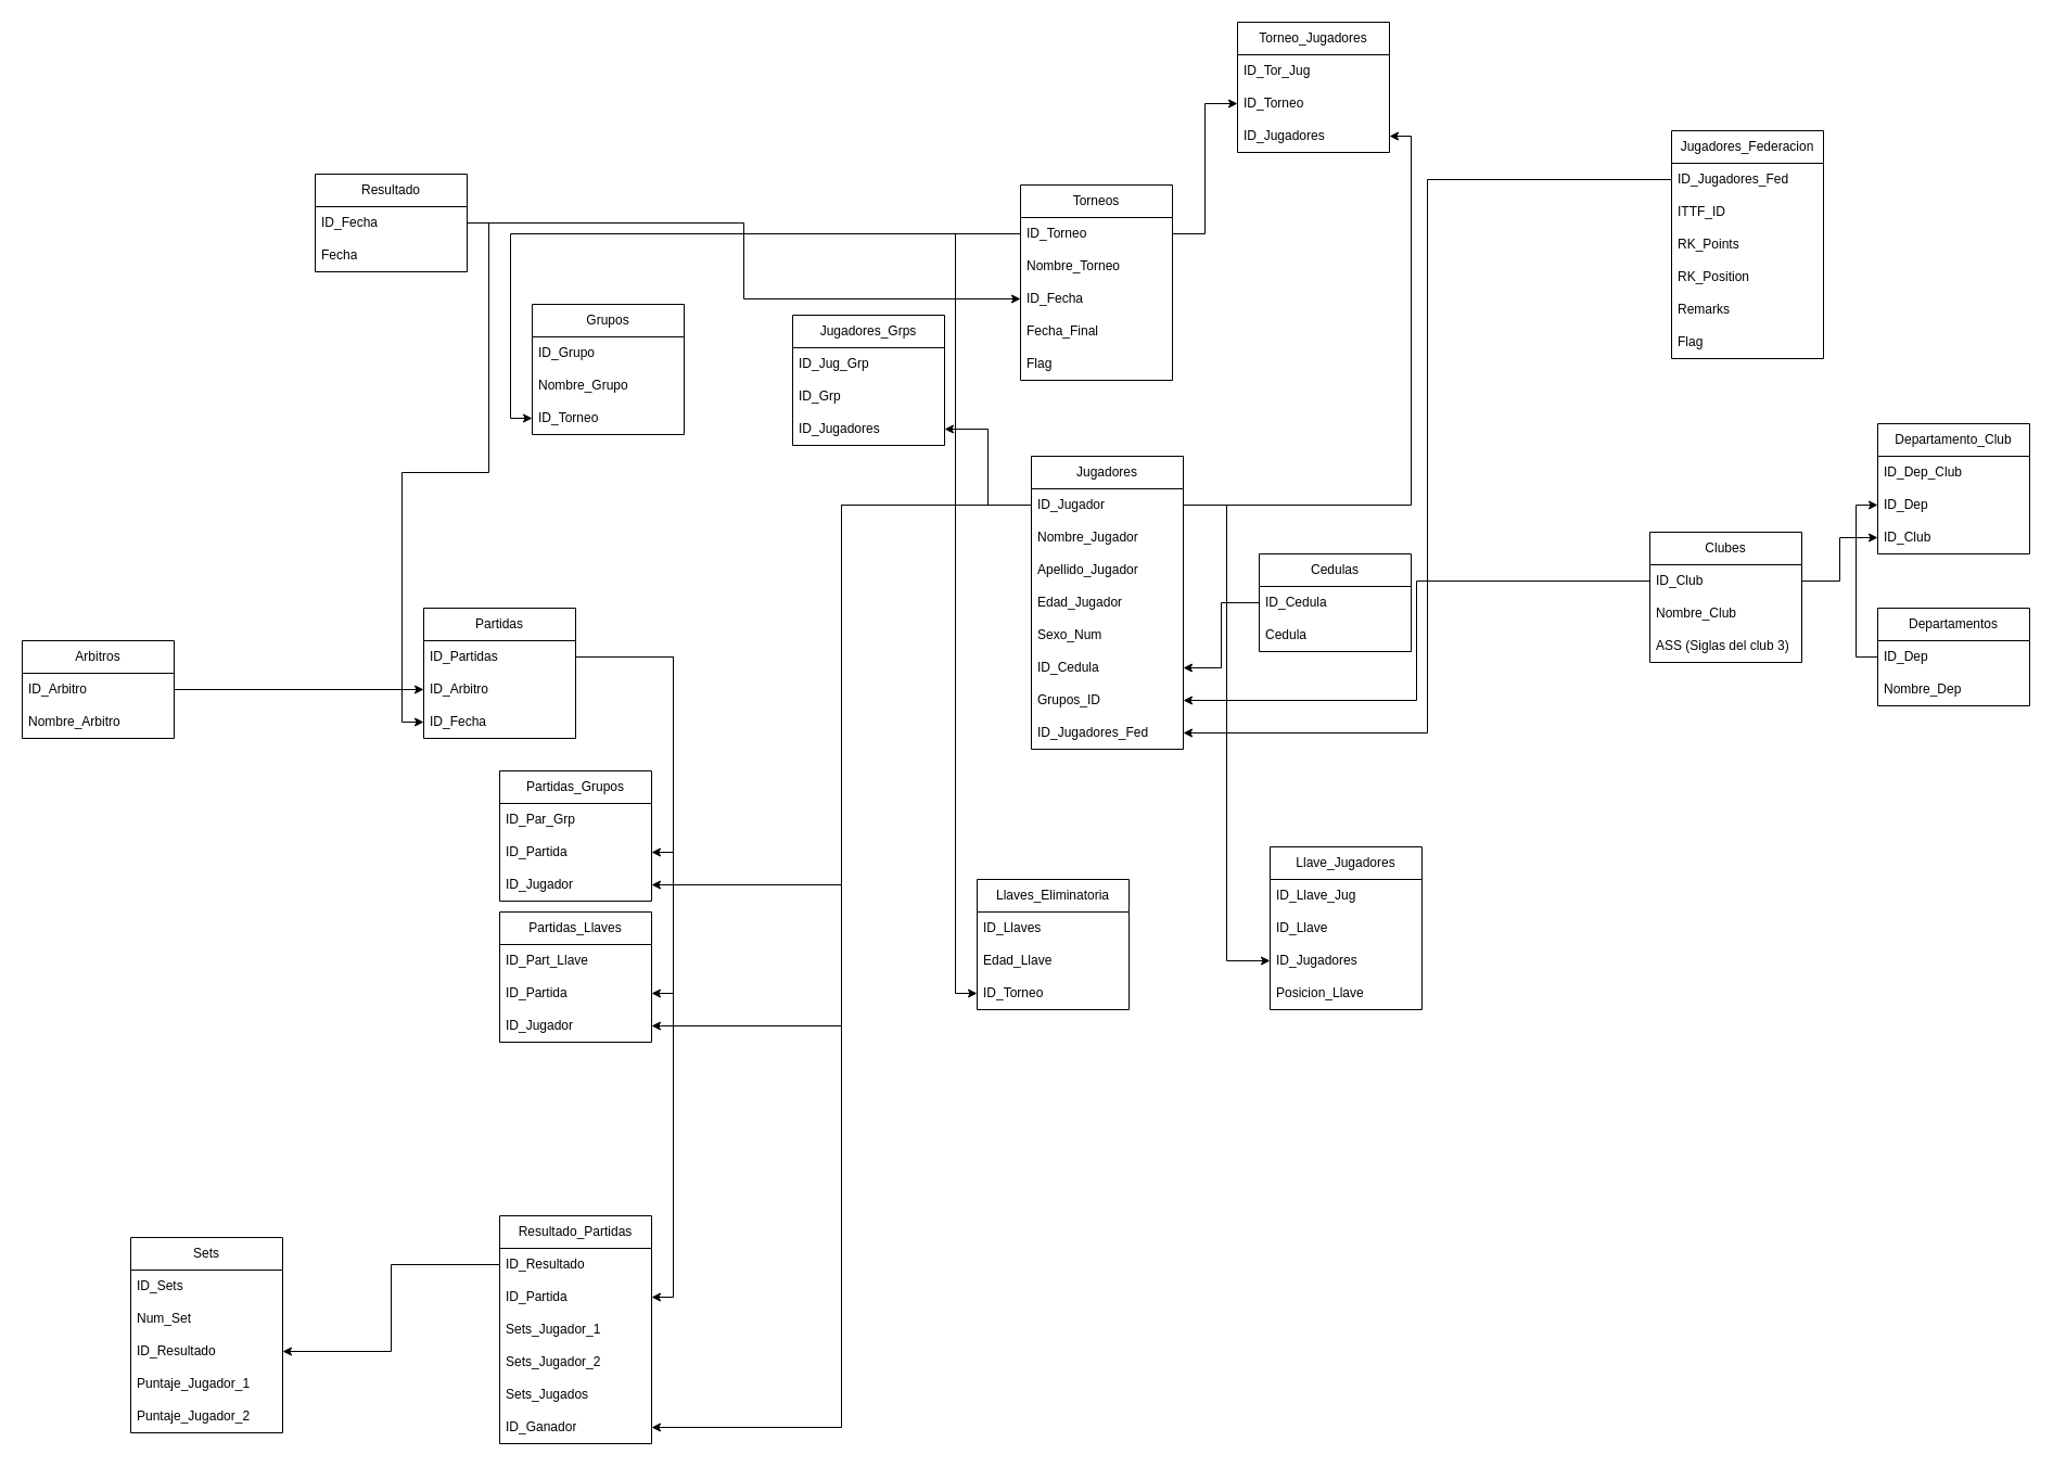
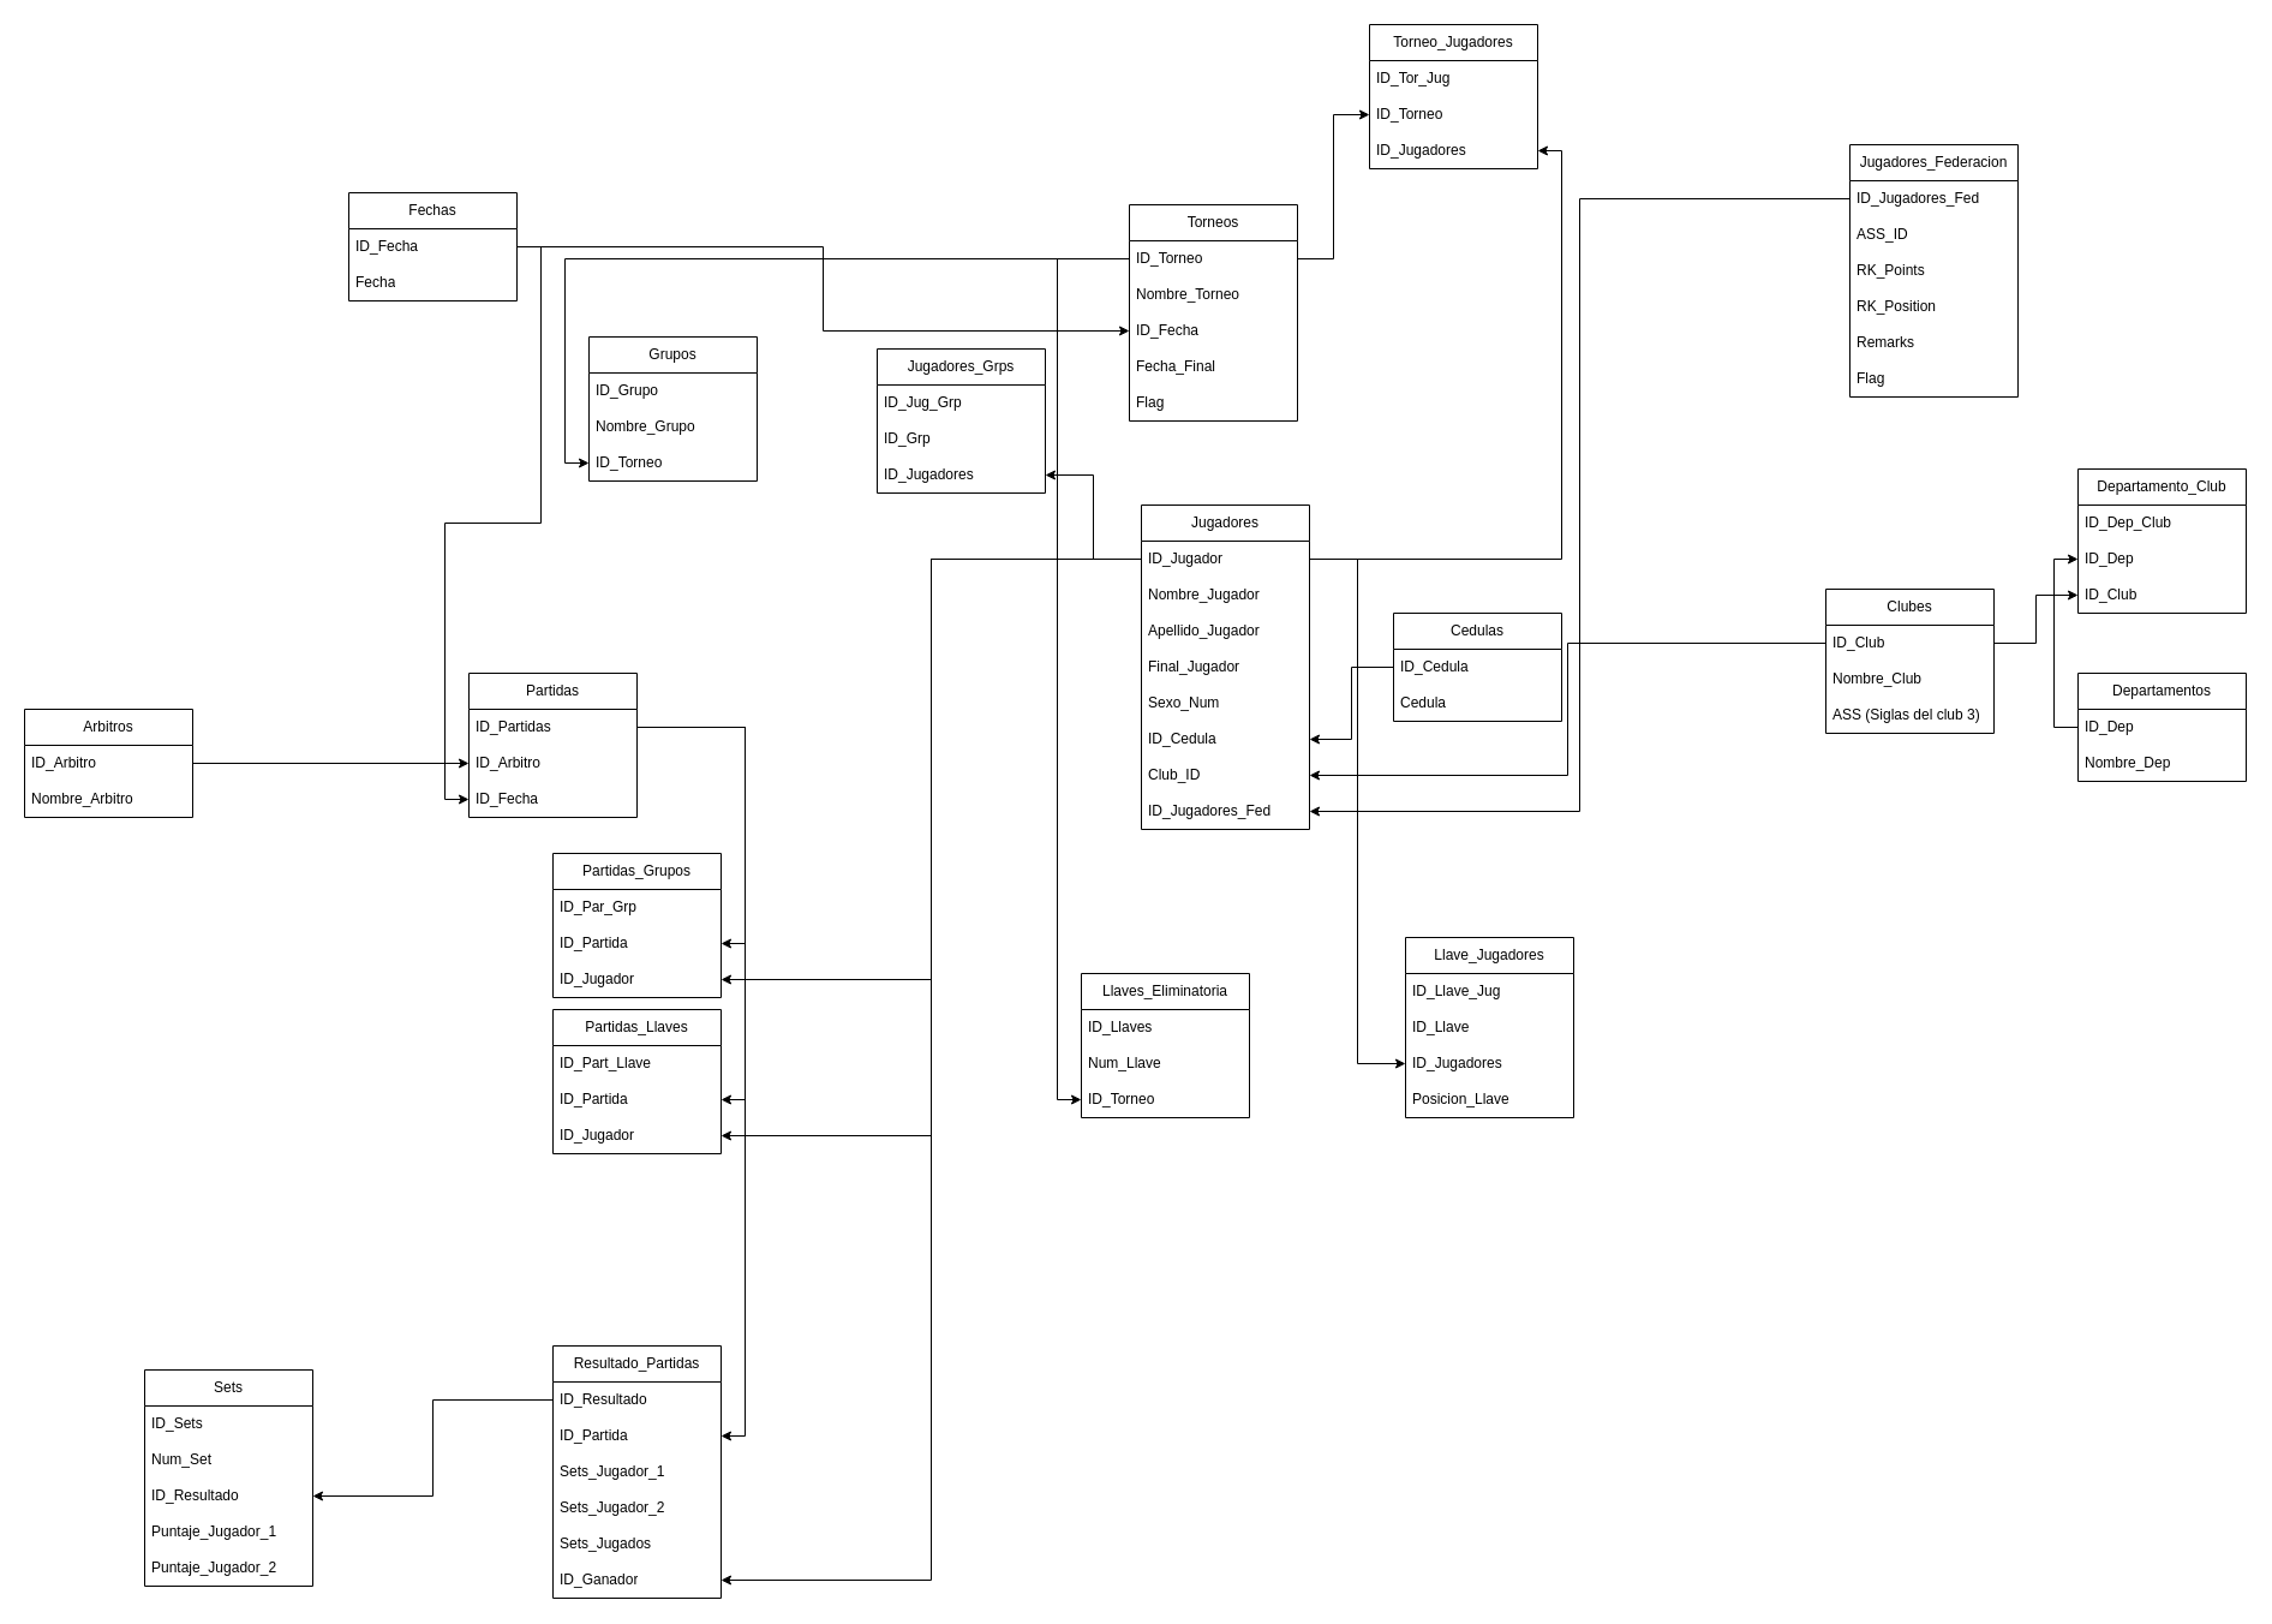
- <mxCell id="43" value="Resultado" style="swimlane;fontStyle=0;childLayout=stackLayout;horizontal=1;startSize=30;horizontalStack=0;resizeParent=1;resizeParentMax=0;resizeLast=0;collapsible=1;marginBottom=0;whiteSpace=wrap;html=1;" vertex="1" parent="1"><mxGeometry y="160" width="140" height="90" as="geometry" x="290" /></mxCell>
+ <mxCell id="43" value="Fechas" style="swimlane;fontStyle=0;childLayout=stackLayout;horizontal=1;startSize=30;horizontalStack=0;resizeParent=1;resizeParentMax=0;resizeLast=0;collapsible=1;marginBottom=0;whiteSpace=wrap;html=1;" vertex="1" parent="1"><mxGeometry y="160" width="140" height="90" as="geometry" x="290" /></mxCell>
- <mxCell id="26" value="ITTF_ID" style="text;strokeColor=none;fillColor=none;align=left;verticalAlign=middle;spacingLeft=4;spacingRight=4;overflow=hidden;points=[[0,0.5],[1,0.5]];portConstraint=eastwest;rotatable=0;whiteSpace=wrap;html=1;" vertex="1" parent="24"><mxGeometry y="60" width="140" height="30" as="geometry" /></mxCell>
+ <mxCell id="26" value="ASS_ID" style="text;strokeColor=none;fillColor=none;align=left;verticalAlign=middle;spacingLeft=4;spacingRight=4;overflow=hidden;points=[[0,0.5],[1,0.5]];portConstraint=eastwest;rotatable=0;whiteSpace=wrap;html=1;" vertex="1" parent="24"><mxGeometry y="60" width="140" height="30" as="geometry" /></mxCell>
- <mxCell id="19" value="Edad_Jugador" style="text;strokeColor=none;fillColor=none;align=left;verticalAlign=middle;spacingLeft=4;spacingRight=4;overflow=hidden;points=[[0,0.5],[1,0.5]];portConstraint=eastwest;rotatable=0;whiteSpace=wrap;html=1;" vertex="1" parent="15"><mxGeometry y="120" width="140" height="30" as="geometry" /></mxCell>
+ <mxCell id="19" value="Final_Jugador" style="text;strokeColor=none;fillColor=none;align=left;verticalAlign=middle;spacingLeft=4;spacingRight=4;overflow=hidden;points=[[0,0.5],[1,0.5]];portConstraint=eastwest;rotatable=0;whiteSpace=wrap;html=1;" vertex="1" parent="15"><mxGeometry y="120" width="140" height="30" as="geometry" /></mxCell>
- <mxCell id="22" value="Grupos_ID" style="text;strokeColor=none;fillColor=none;align=left;verticalAlign=middle;spacingLeft=4;spacingRight=4;overflow=hidden;points=[[0,0.5],[1,0.5]];portConstraint=eastwest;rotatable=0;whiteSpace=wrap;html=1;" vertex="1" parent="15"><mxGeometry y="210" width="140" height="30" as="geometry" /></mxCell>
+ <mxCell id="22" value="Club_ID" style="text;strokeColor=none;fillColor=none;align=left;verticalAlign=middle;spacingLeft=4;spacingRight=4;overflow=hidden;points=[[0,0.5],[1,0.5]];portConstraint=eastwest;rotatable=0;whiteSpace=wrap;html=1;" vertex="1" parent="15"><mxGeometry y="210" width="140" height="30" as="geometry" /></mxCell>
- <mxCell id="60" value="Edad_Llave" style="text;strokeColor=none;fillColor=none;align=left;verticalAlign=middle;spacingLeft=4;spacingRight=4;overflow=hidden;points=[[0,0.5],[1,0.5]];portConstraint=eastwest;rotatable=0;whiteSpace=wrap;html=1;" vertex="1" parent="58"><mxGeometry y="60" width="140" height="30" as="geometry" /></mxCell>
+ <mxCell id="60" value="Num_Llave" style="text;strokeColor=none;fillColor=none;align=left;verticalAlign=middle;spacingLeft=4;spacingRight=4;overflow=hidden;points=[[0,0.5],[1,0.5]];portConstraint=eastwest;rotatable=0;whiteSpace=wrap;html=1;" vertex="1" parent="58"><mxGeometry y="60" width="140" height="30" as="geometry" /></mxCell>
